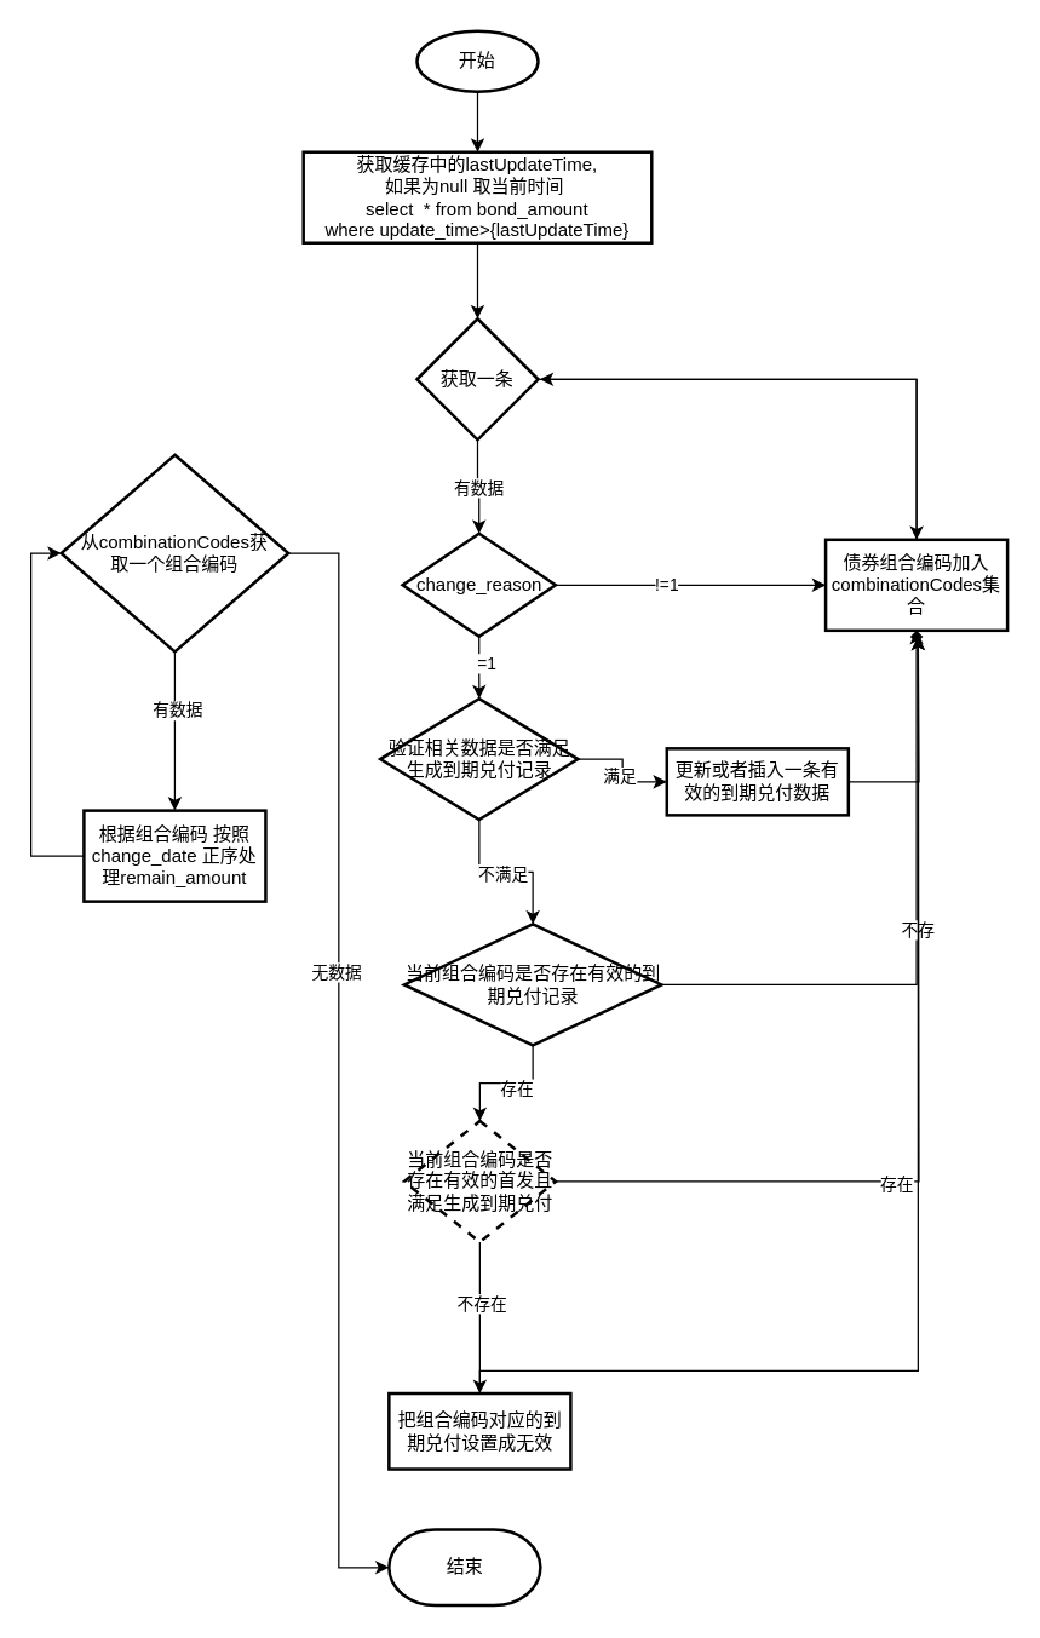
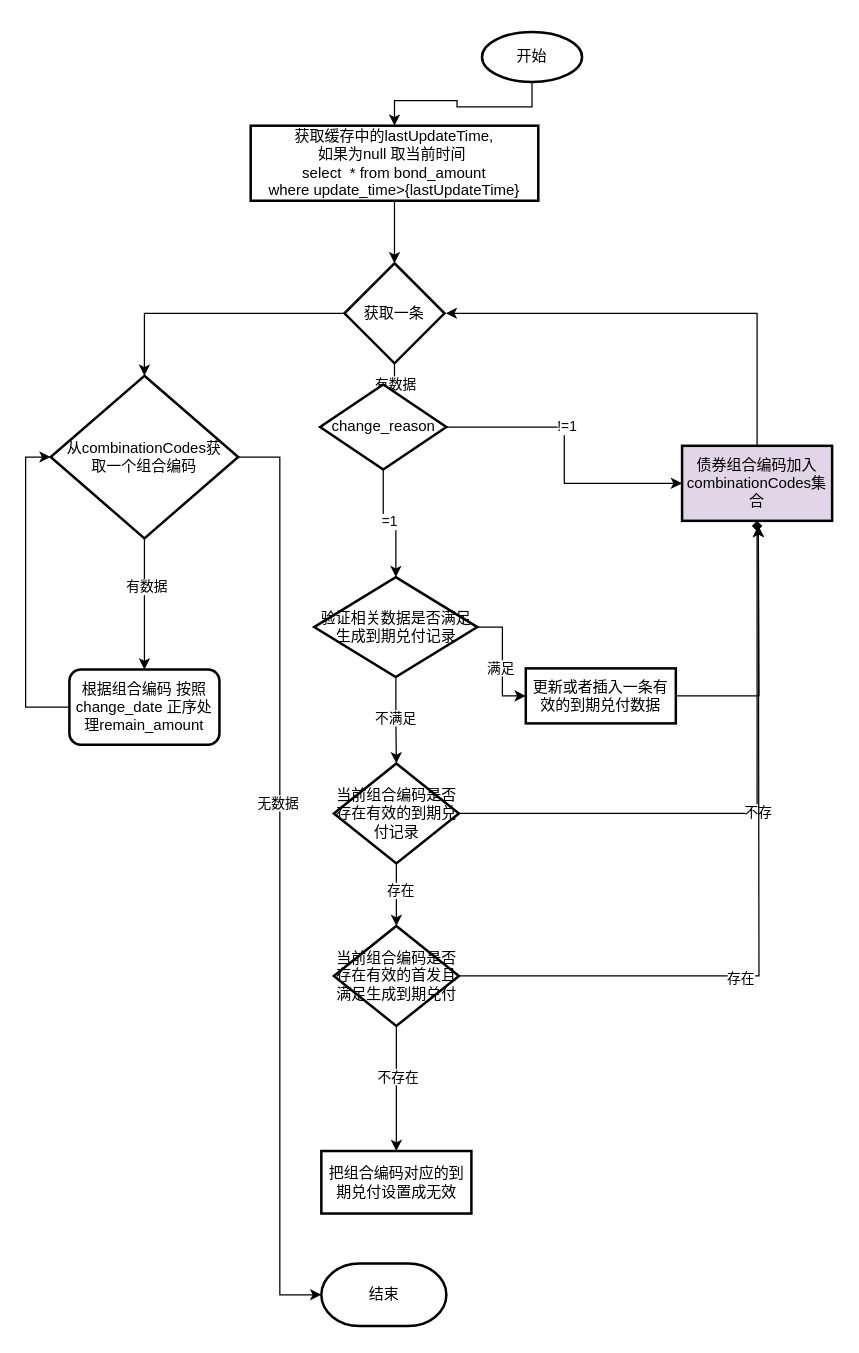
- <mxCell id="3" value="开始" style="strokeWidth=2;html=1;shape=mxgraph.flowchart.start_2;whiteSpace=wrap;" vertex="1" parent="1"><mxGeometry x="275" y="20" width="80" height="40" as="geometry" /></mxCell>
+ <mxCell id="3" value="开始" style="strokeWidth=2;html=1;shape=mxgraph.flowchart.start_2;whiteSpace=wrap;" vertex="1" parent="1"><mxGeometry x="385" y="25" width="80" height="40" as="geometry" /></mxCell>
- <mxCell id="8" value="" style="edgeStyle=orthogonalEdgeStyle;rounded=0;orthogonalLoop=1;jettySize=auto;html=1;" edge="1" parent="1" source="9" target="17"><mxGeometry relative="1" as="geometry" /></mxCell>
+ <mxCell id="8" value="" style="edgeStyle=orthogonalEdgeStyle;rounded=0;orthogonalLoop=1;jettySize=auto;html=1;" edge="1" parent="1" source="9" target="41"><mxGeometry relative="1" as="geometry" /></mxCell>
- <mxCell id="15" value="change_reason" style="rhombus;whiteSpace=wrap;html=1;strokeWidth=2;" vertex="1" parent="1"><mxGeometry x="265.5" y="352" width="101" height="68" as="geometry" /></mxCell>
+ <mxCell id="15" value="change_reason" style="rhombus;whiteSpace=wrap;html=1;strokeWidth=2;" vertex="1" parent="1"><mxGeometry x="255.5" y="307" width="101" height="68" as="geometry" /></mxCell>
- <mxCell id="17" value="债券组合编码加入combinationCodes集合" style="whiteSpace=wrap;html=1;strokeWidth=2;" vertex="1" parent="1"><mxGeometry x="545" y="356" width="120" height="60" as="geometry" /></mxCell>
+ <mxCell id="17" value="债券组合编码加入combinationCodes集合" style="whiteSpace=wrap;html=1;strokeWidth=2;fillColor=#e1d5e7;" vertex="1" parent="1"><mxGeometry x="545" y="356" width="120" height="60" as="geometry" /></mxCell>
- <mxCell id="24" value="更新或者插入一条有效的到期兑付数据" style="whiteSpace=wrap;html=1;strokeWidth=2;" vertex="1" parent="1"><mxGeometry x="440" y="494" width="120" height="44" as="geometry" /></mxCell>
+ <mxCell id="24" value="更新或者插入一条有效的到期兑付数据" style="whiteSpace=wrap;html=1;strokeWidth=2;" vertex="1" parent="1"><mxGeometry x="420" y="534" width="120" height="44" as="geometry" /></mxCell>
- <mxCell id="43" value="根据组合编码 按照change_date 正序处理remain_amount" style="whiteSpace=wrap;html=1;strokeWidth=2;" vertex="1" parent="1"><mxGeometry x="55" y="535" width="120" height="60" as="geometry" /></mxCell>
+ <mxCell id="43" value="根据组合编码 按照change_date 正序处理remain_amount" style="whiteSpace=wrap;html=1;strokeWidth=2;rounded=1;" vertex="1" parent="1"><mxGeometry x="55" y="535" width="120" height="60" as="geometry" /></mxCell>
- <mxCell id="29" value="当前组合编码是否存在有效的到期兑付记录" style="rhombus;whiteSpace=wrap;html=1;strokeWidth=2;" vertex="1" parent="1"><mxGeometry x="266.5" y="610" width="170" height="80" as="geometry" /></mxCell>
+ <mxCell id="29" value="当前组合编码是否存在有效的到期兑付记录" style="rhombus;whiteSpace=wrap;html=1;strokeWidth=2;" vertex="1" parent="1"><mxGeometry x="266.5" y="610" width="100" height="80" as="geometry" /></mxCell>
- <mxCell id="34" value="当前组合编码是否存在有效的首发且满足生成到期兑付" style="rhombus;whiteSpace=wrap;html=1;strokeWidth=2;dashed=1;" vertex="1" parent="1"><mxGeometry x="266.5" y="740" width="100" height="80" as="geometry" /></mxCell>
+ <mxCell id="34" value="当前组合编码是否存在有效的首发且满足生成到期兑付" style="rhombus;whiteSpace=wrap;html=1;strokeWidth=2;" vertex="1" parent="1"><mxGeometry x="266.5" y="740" width="100" height="80" as="geometry" /></mxCell>
- <mxCell id="35" value="" style="edgeStyle=orthogonalEdgeStyle;rounded=0;orthogonalLoop=1;jettySize=auto;html=1;entryX=0.5;entryY=1;entryDx=0;entryDy=0;" edge="1" parent="1" source="36" target="17"><mxGeometry relative="1" as="geometry"><mxPoint x="636" y="420" as="targetPoint" /><Array as="points"><mxPoint x="606" y="905" /><mxPoint x="606" y="420" /><mxPoint x="605" y="420" /></Array></mxGeometry></mxCell>
